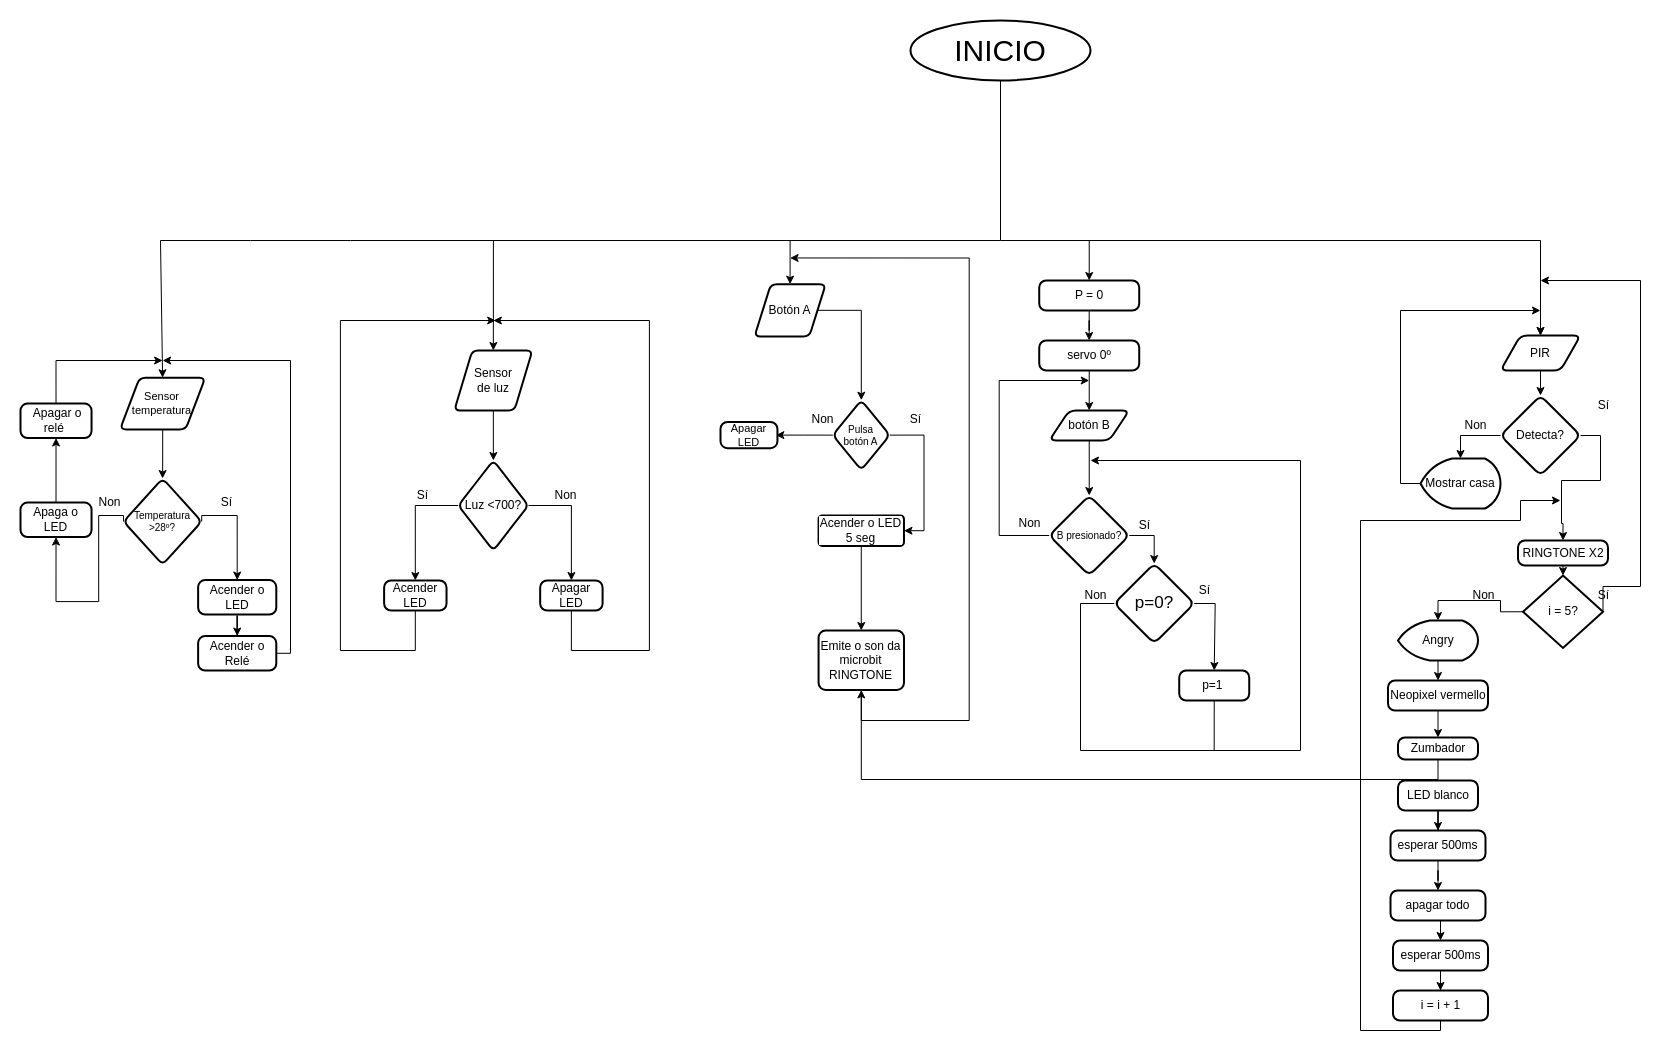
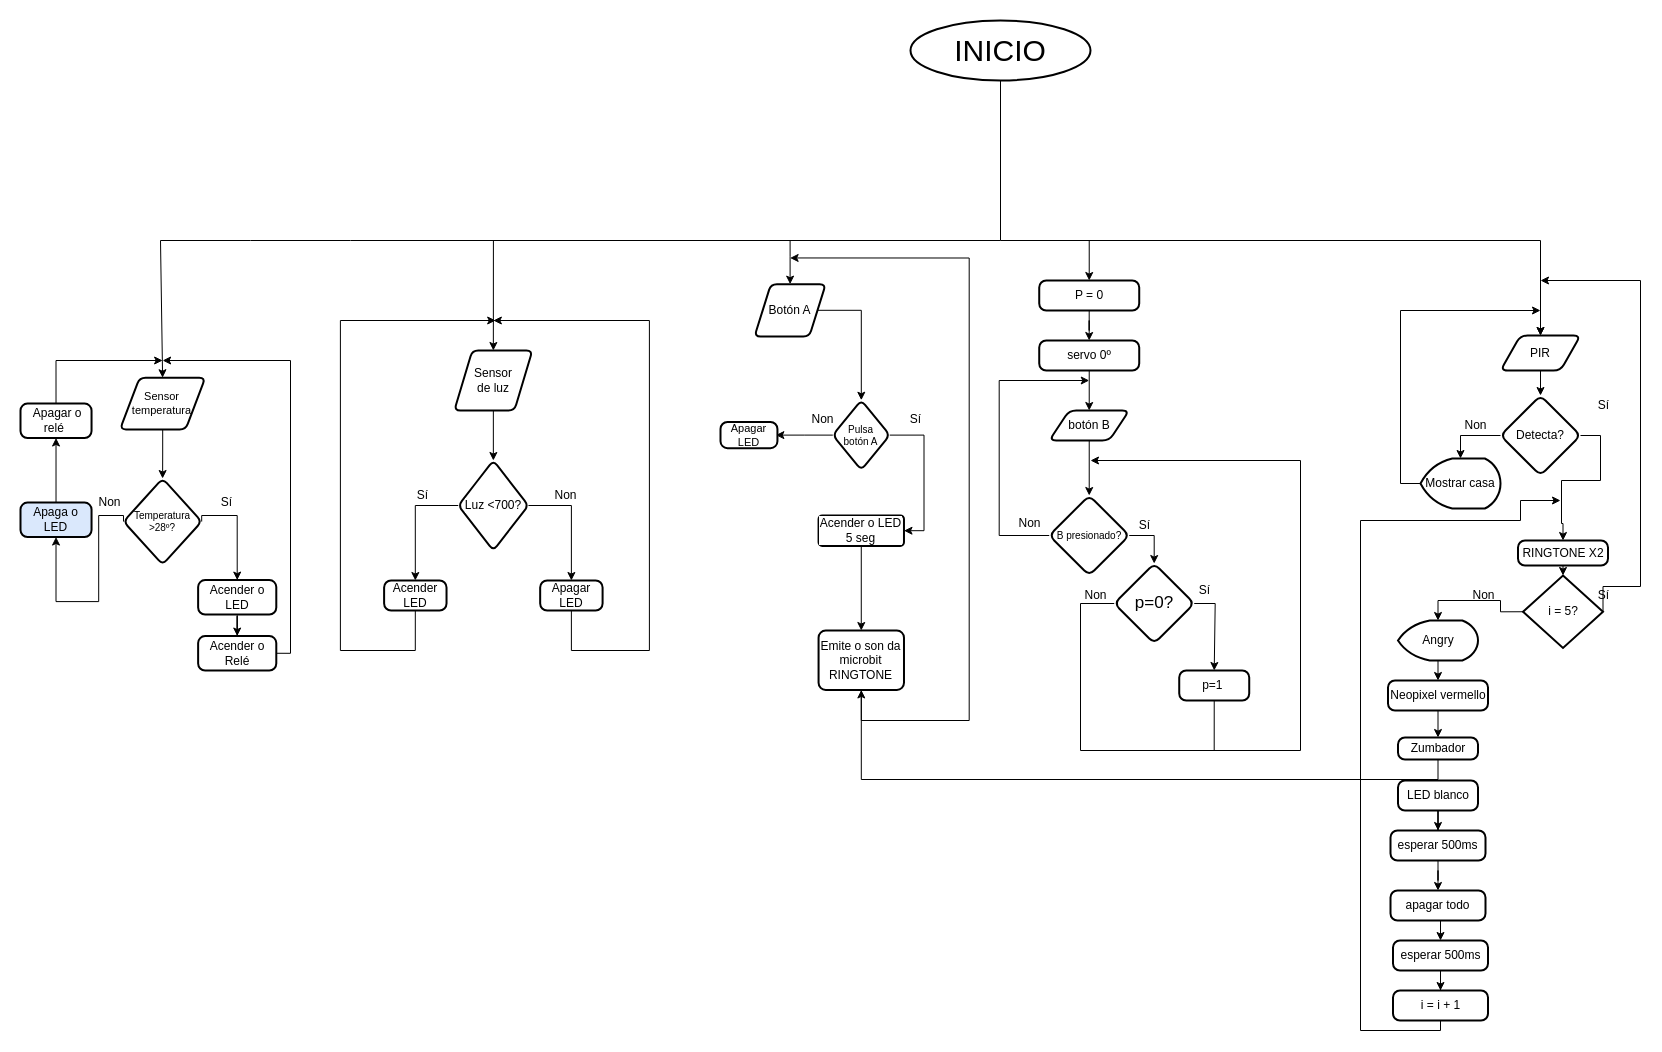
- <mxCell id="26" value="Apaga o LED" style="rounded=1;whiteSpace=wrap;html=1;absoluteArcSize=1;arcSize=14;strokeWidth=2;movable=1;resizable=1;rotatable=1;deletable=1;editable=1;locked=0;connectable=1;container=0;" parent="17" vertex="1"><mxGeometry y="142.083" width="71.053" height="34.444" as="geometry" /></mxCell>
+ <mxCell id="26" value="Apaga o LED" style="rounded=1;whiteSpace=wrap;html=1;absoluteArcSize=1;arcSize=14;strokeWidth=2;movable=1;resizable=1;rotatable=1;deletable=1;editable=1;locked=0;connectable=1;container=0;fillColor=#dae8fc;" parent="17" vertex="1"><mxGeometry y="142.083" width="71.053" height="34.444" as="geometry" /></mxCell>
